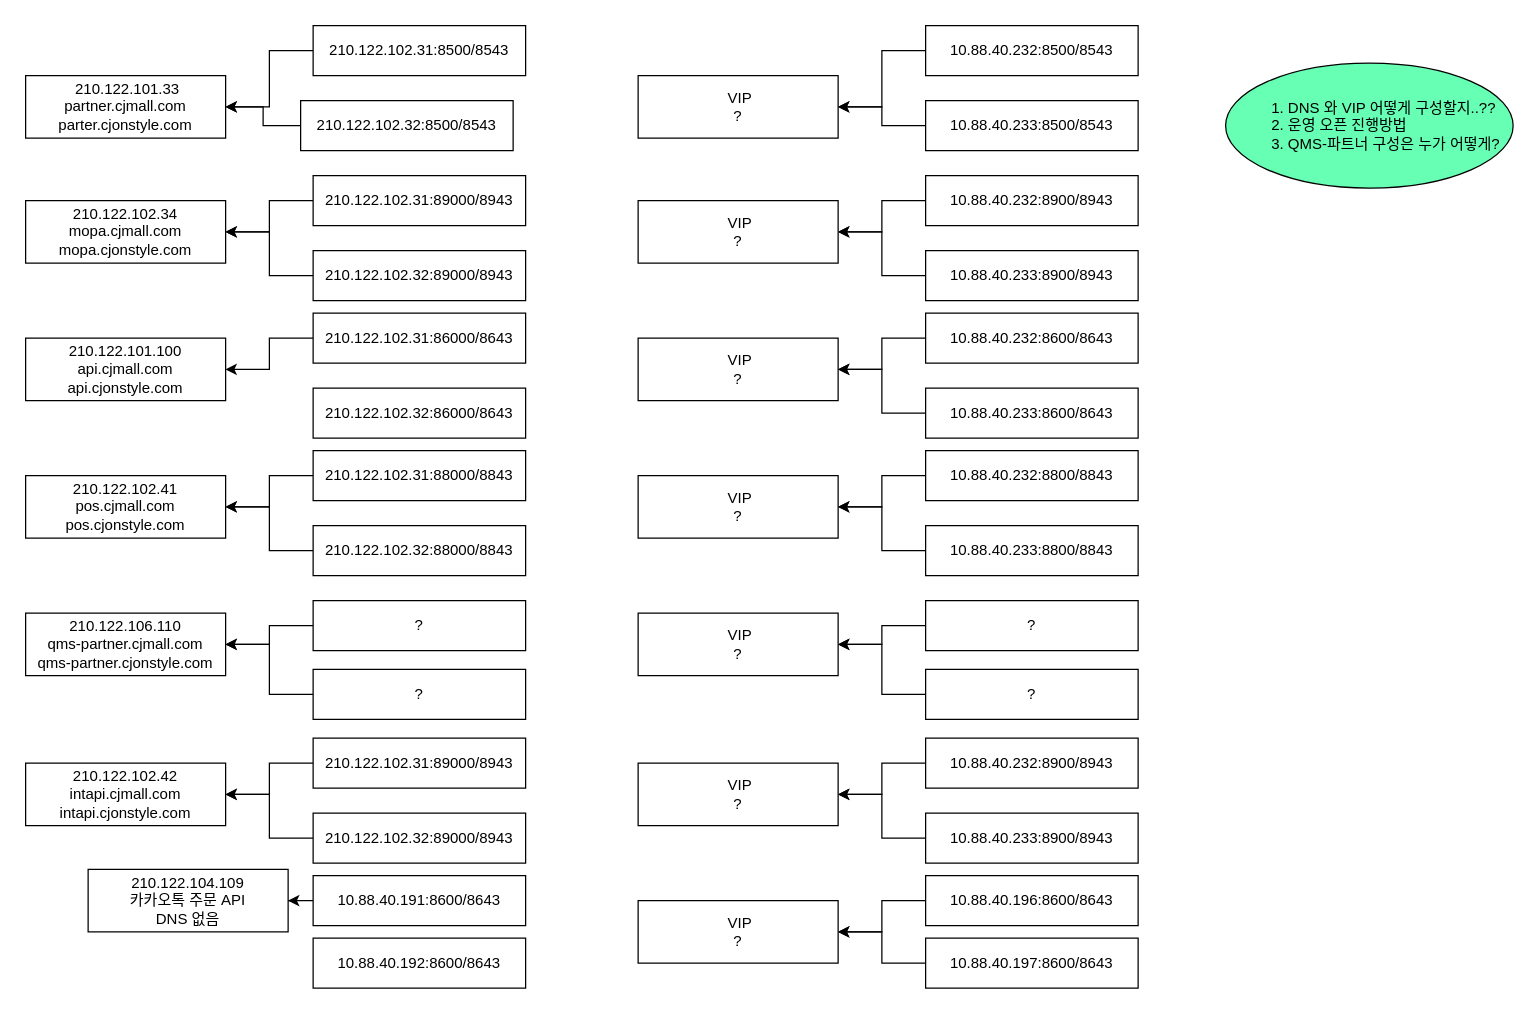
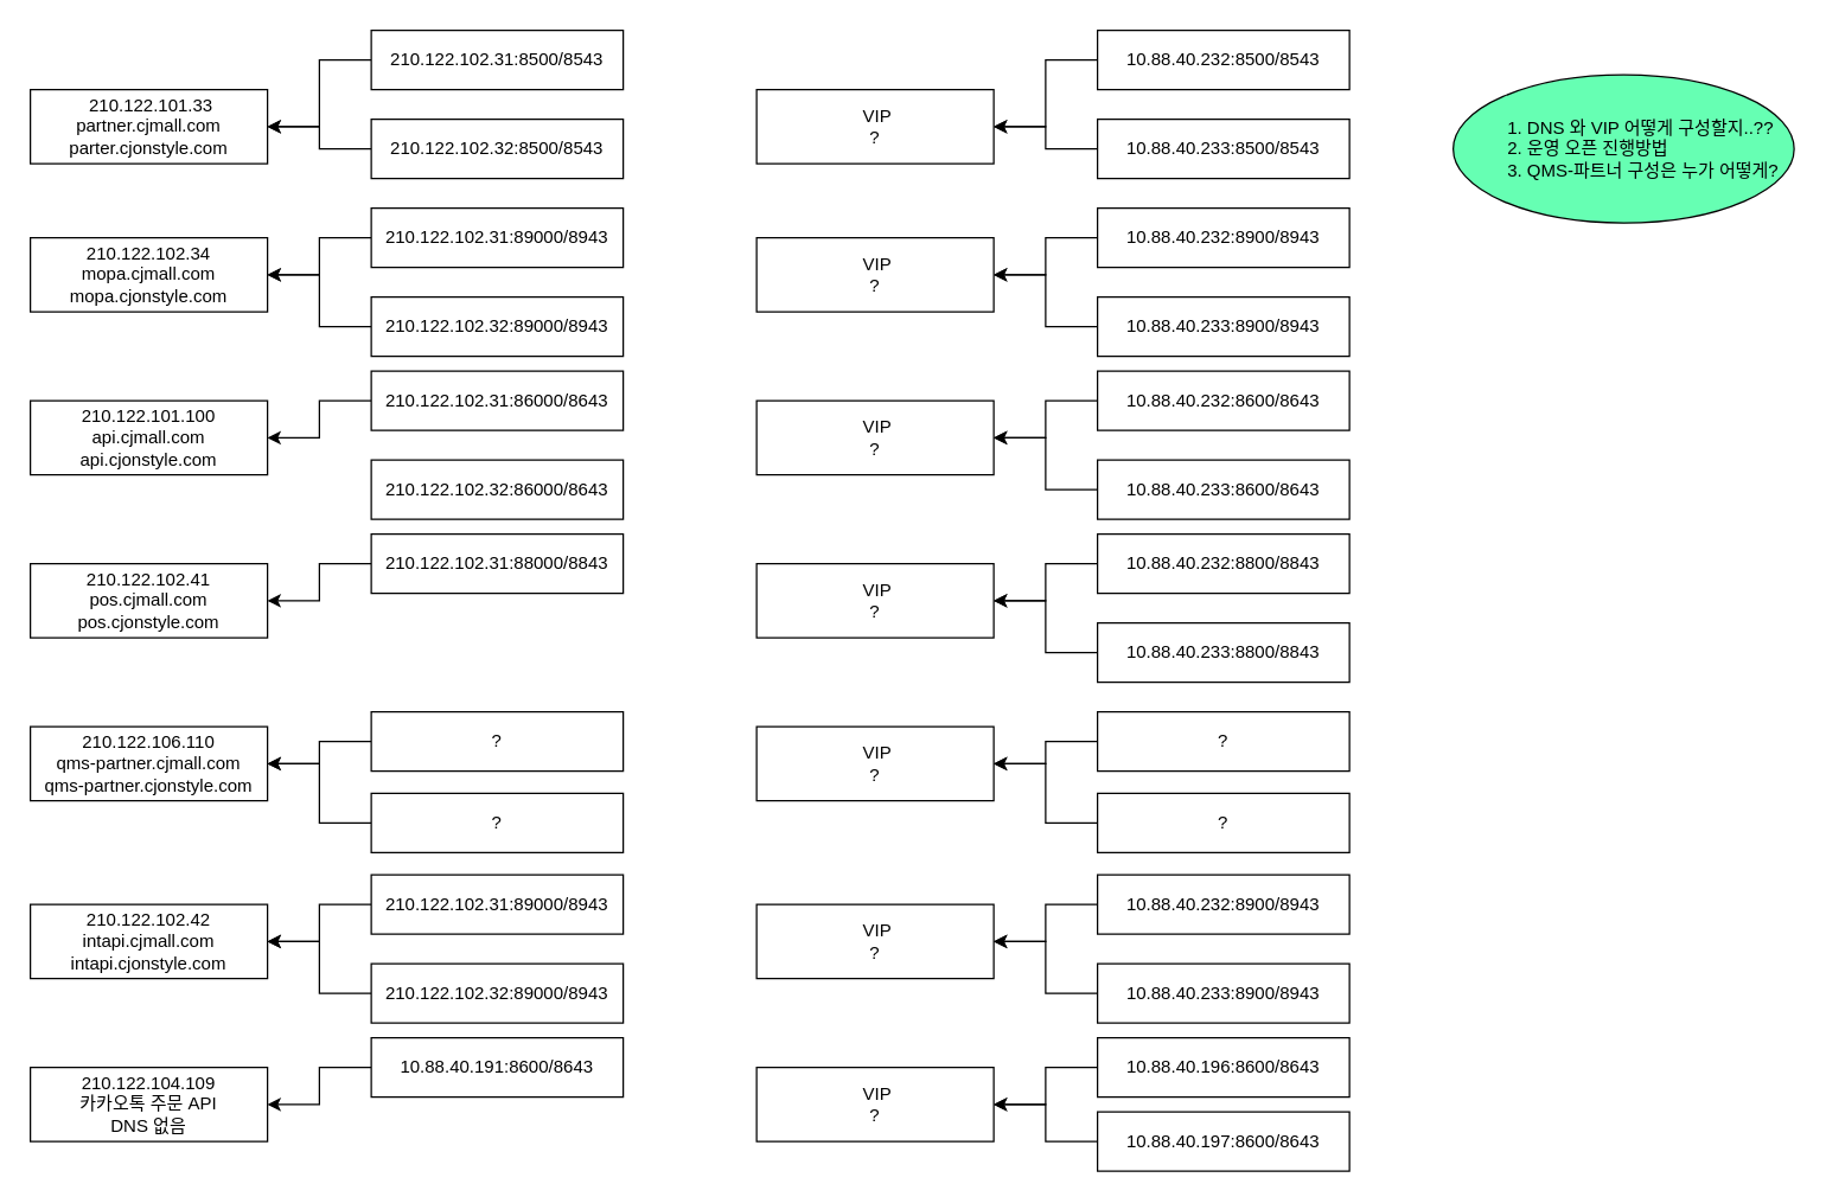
- <mxCell id="12" value="210.122.102.32:8500/8543" style="rounded=0;whiteSpace=wrap;html=1;" vertex="1" parent="1"><mxGeometry x="240" y="80" width="170" height="40" as="geometry" /></mxCell>
+ <mxCell id="12" value="210.122.102.32:8500/8543" style="rounded=0;whiteSpace=wrap;html=1;" vertex="1" parent="1"><mxGeometry x="250" y="80" width="170" height="40" as="geometry" /></mxCell>
- <mxCell id="22" style="edgeStyle=orthogonalEdgeStyle;rounded=0;orthogonalLoop=1;jettySize=auto;html=1;" edge="1" parent="1" source="23" target="5"><mxGeometry relative="1" as="geometry" /></mxCell>
- <mxCell id="23" value="&lt;span&gt;210.122.102.32:88000/8843&lt;/span&gt;" style="rounded=0;whiteSpace=wrap;html=1;" vertex="1" parent="1"><mxGeometry x="250" y="420" width="170" height="40" as="geometry" /></mxCell>
- <mxCell id="8" value="210.122.104.109&lt;br&gt;카카오톡 주문 API&lt;br&gt;DNS 없음" style="rounded=0;whiteSpace=wrap;html=1;" vertex="1" parent="1"><mxGeometry x="70" y="695" width="160" height="50" as="geometry" /></mxCell>
+ <mxCell id="8" value="210.122.104.109&lt;br&gt;카카오톡 주문 API&lt;br&gt;DNS 없음" style="rounded=0;whiteSpace=wrap;html=1;" vertex="1" parent="1"><mxGeometry x="20" y="720" width="160" height="50" as="geometry" /></mxCell>
- <mxCell id="34" value="&lt;span&gt;10.88.40.192:8600/8643&lt;/span&gt;" style="rounded=0;whiteSpace=wrap;html=1;" vertex="1" parent="1"><mxGeometry x="250" y="750" width="170" height="40" as="geometry" /></mxCell>
